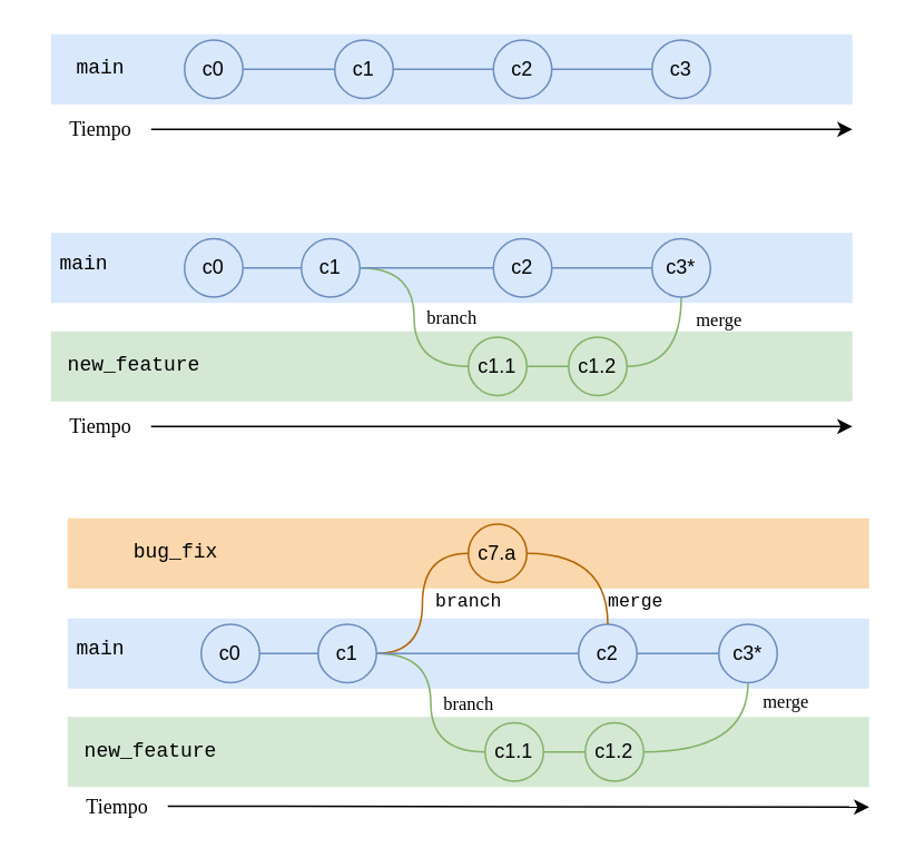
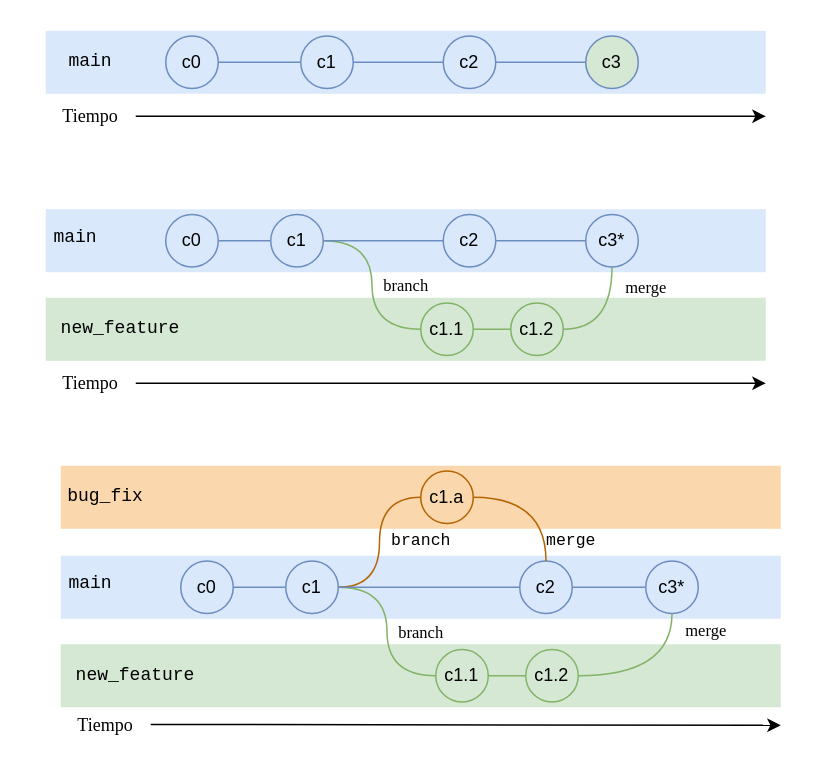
- <mxCell id="28" value="&lt;div&gt;c3&lt;/div&gt;" style="ellipse;whiteSpace=wrap;html=1;aspect=fixed;fillColor=#dae8fc;strokeColor=#6c8ebf;labelPosition=center;verticalLabelPosition=middle;align=center;verticalAlign=middle;" vertex="1" parent="1"><mxGeometry x="390" y="23.5" width="35" height="35" as="geometry" /></mxCell>
+ <mxCell id="28" value="&lt;div&gt;c3&lt;/div&gt;" style="ellipse;whiteSpace=wrap;html=1;aspect=fixed;fillColor=#d5e8d4;strokeColor=#6c8ebf;labelPosition=center;verticalLabelPosition=middle;align=center;verticalAlign=middle;" vertex="1" parent="1"><mxGeometry x="390" y="23.5" width="35" height="35" as="geometry" /></mxCell>
- <mxCell id="52" value="bug_fix" style="text;html=1;strokeColor=none;fillColor=none;align=center;verticalAlign=middle;whiteSpace=wrap;rounded=0;fontFamily=Courier New;" vertex="1" parent="1"><mxGeometry x="75" y="316" width="60" height="30" as="geometry" /></mxCell>
+ <mxCell id="52" value="bug_fix" style="text;html=1;strokeColor=none;fillColor=none;align=center;verticalAlign=middle;whiteSpace=wrap;rounded=0;fontFamily=Courier New;" vertex="1" parent="1"><mxGeometry x="40" y="316" width="60" height="30" as="geometry" /></mxCell>
- <mxCell id="51" value="c7.a" style="ellipse;whiteSpace=wrap;html=1;aspect=fixed;fillColor=#fad7ac;strokeColor=#b46504;shadow=0;" vertex="1" parent="1"><mxGeometry x="280" y="313.5" width="35" height="35" as="geometry" /></mxCell>
+ <mxCell id="51" value="c1.a" style="ellipse;whiteSpace=wrap;html=1;aspect=fixed;fillColor=#fad7ac;strokeColor=#b46504;shadow=0;" vertex="1" parent="1"><mxGeometry x="280" y="313.5" width="35" height="35" as="geometry" /></mxCell>
